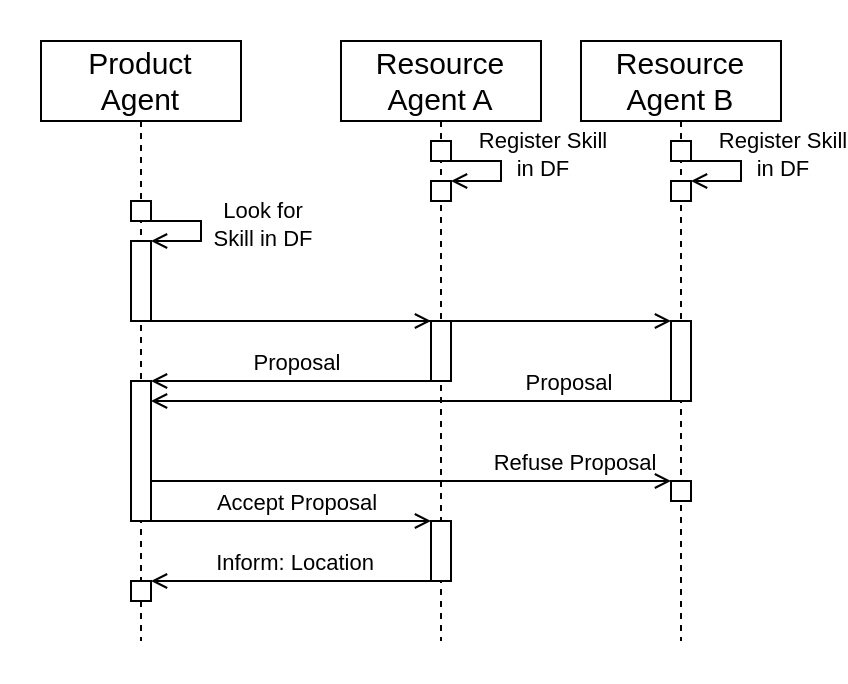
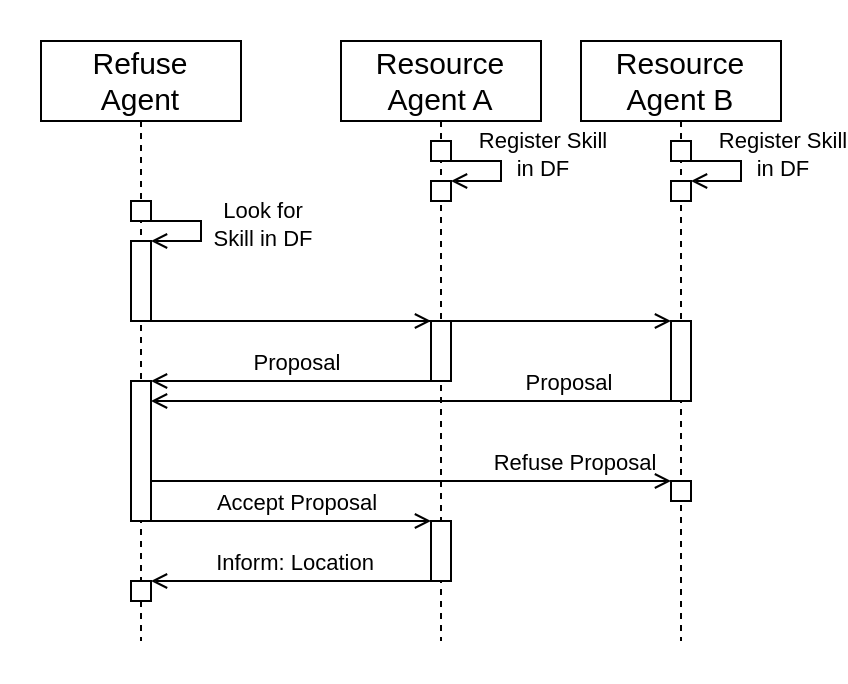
- <mxCell id="2" value="&lt;div style=&quot;font-size: 15px;&quot;&gt;&lt;font style=&quot;font-size: 15px;&quot;&gt;Product&lt;/font&gt;&lt;/div&gt;&lt;div style=&quot;font-size: 15px;&quot;&gt;&lt;font style=&quot;font-size: 15px;&quot;&gt;Agent&lt;/font&gt;&lt;br&gt;&lt;/div&gt;" style="shape=umlLifeline;perimeter=lifelinePerimeter;whiteSpace=wrap;html=1;container=0;dropTarget=0;collapsible=0;recursiveResize=0;outlineConnect=0;portConstraint=eastwest;newEdgeStyle={&quot;edgeStyle&quot;:&quot;elbowEdgeStyle&quot;,&quot;elbow&quot;:&quot;vertical&quot;,&quot;curved&quot;:0,&quot;rounded&quot;:0};" parent="1" vertex="1"><mxGeometry x="20" y="20" width="100" height="300" as="geometry" /></mxCell>
+ <mxCell id="2" value="&lt;div style=&quot;font-size: 15px;&quot;&gt;&lt;font style=&quot;font-size: 15px;&quot;&gt;Refuse&lt;/font&gt;&lt;/div&gt;&lt;div style=&quot;font-size: 15px;&quot;&gt;&lt;font style=&quot;font-size: 15px;&quot;&gt;Agent&lt;/font&gt;&lt;br&gt;&lt;/div&gt;" style="shape=umlLifeline;perimeter=lifelinePerimeter;whiteSpace=wrap;html=1;container=0;dropTarget=0;collapsible=0;recursiveResize=0;outlineConnect=0;portConstraint=eastwest;newEdgeStyle={&quot;edgeStyle&quot;:&quot;elbowEdgeStyle&quot;,&quot;elbow&quot;:&quot;vertical&quot;,&quot;curved&quot;:0,&quot;rounded&quot;:0};" parent="1" vertex="1"><mxGeometry x="20" y="20" width="100" height="300" as="geometry" /></mxCell>
